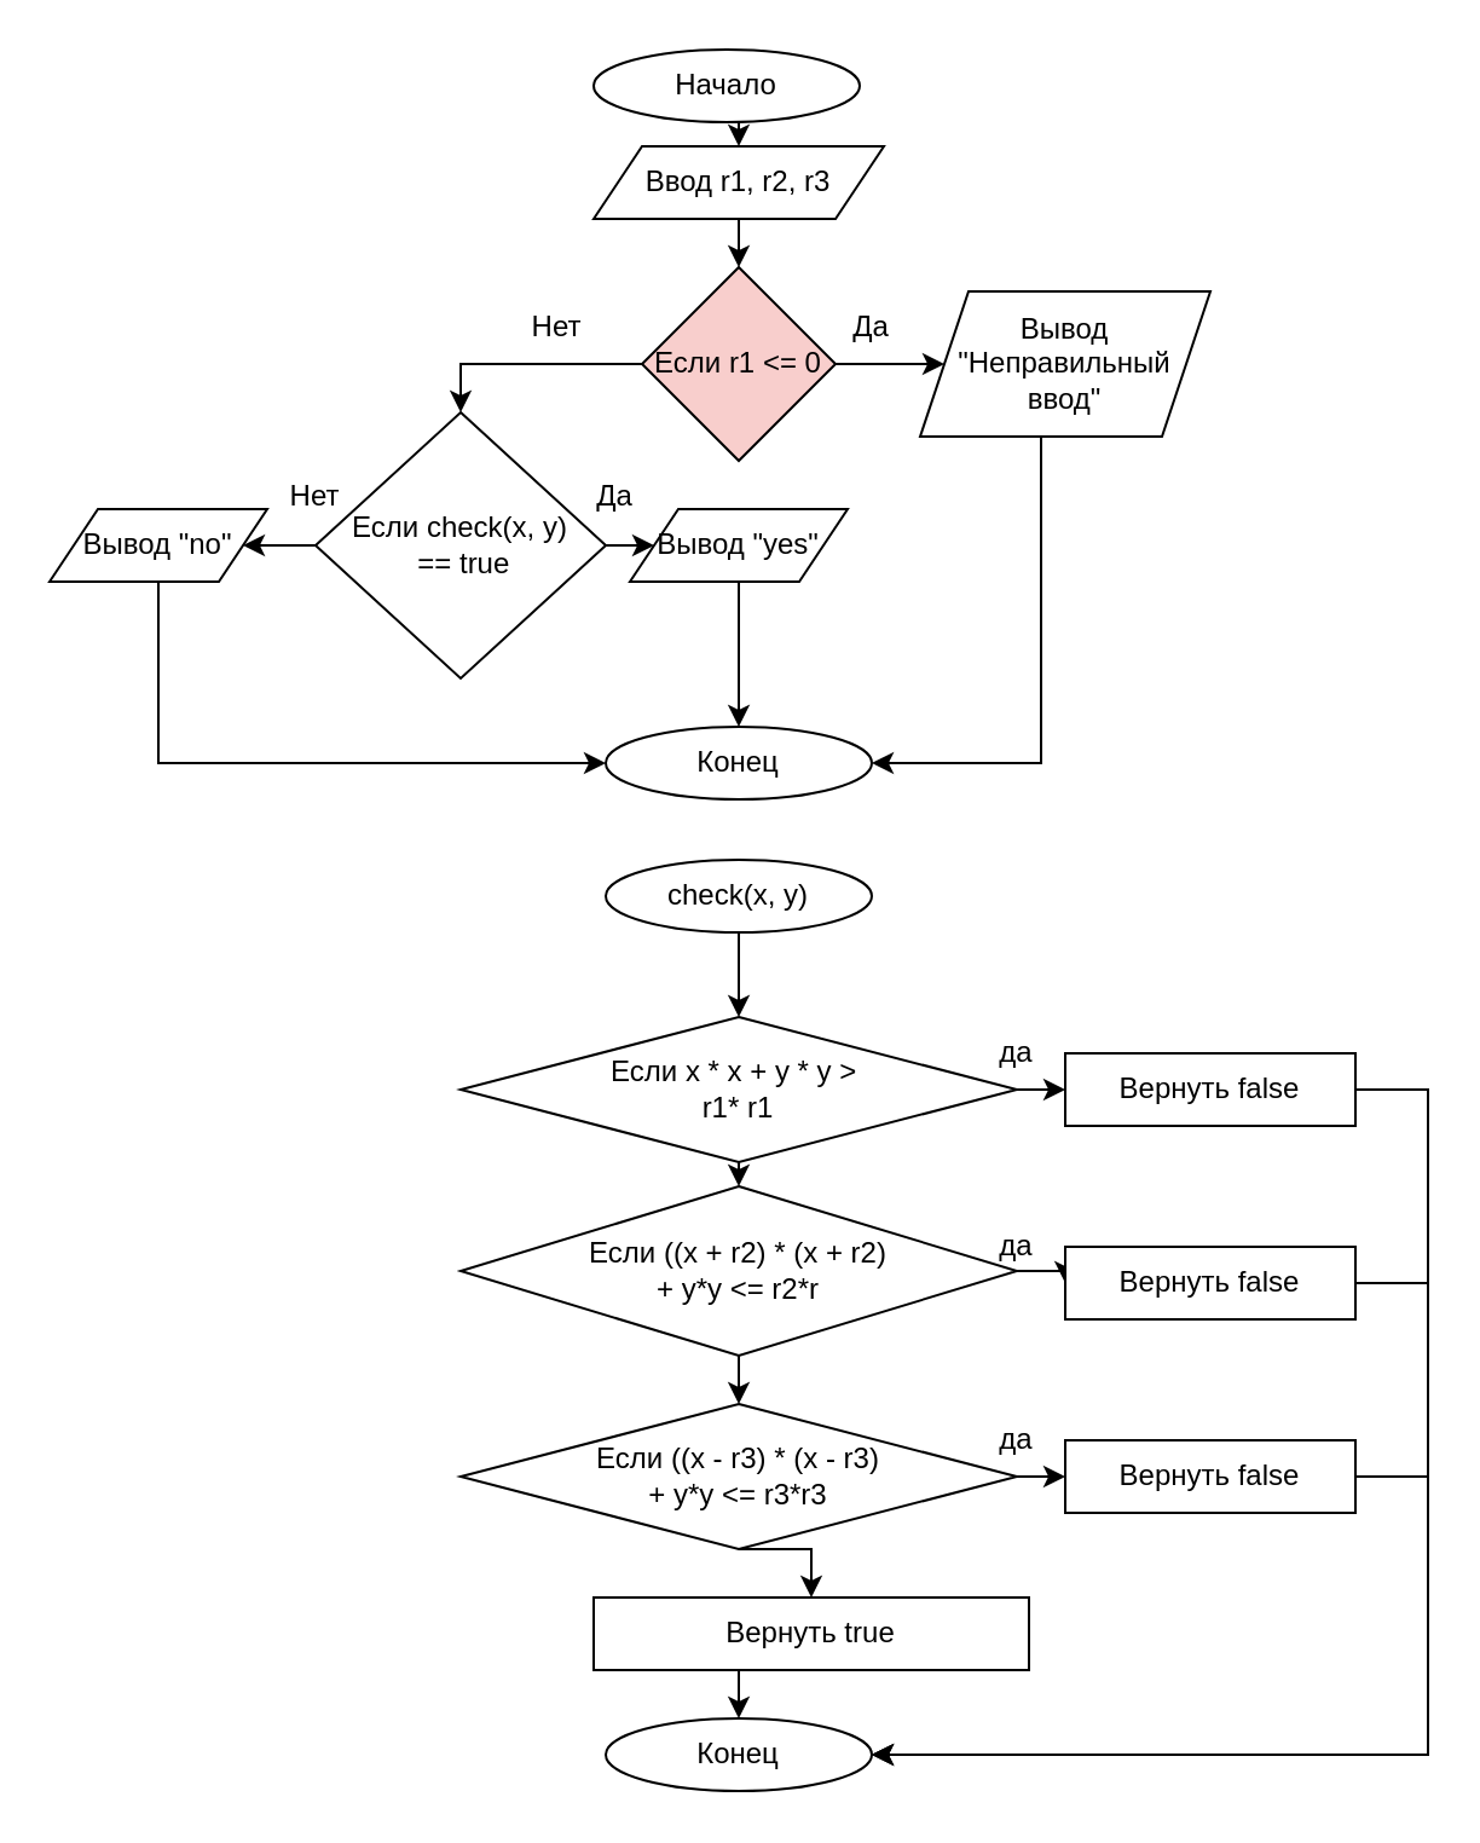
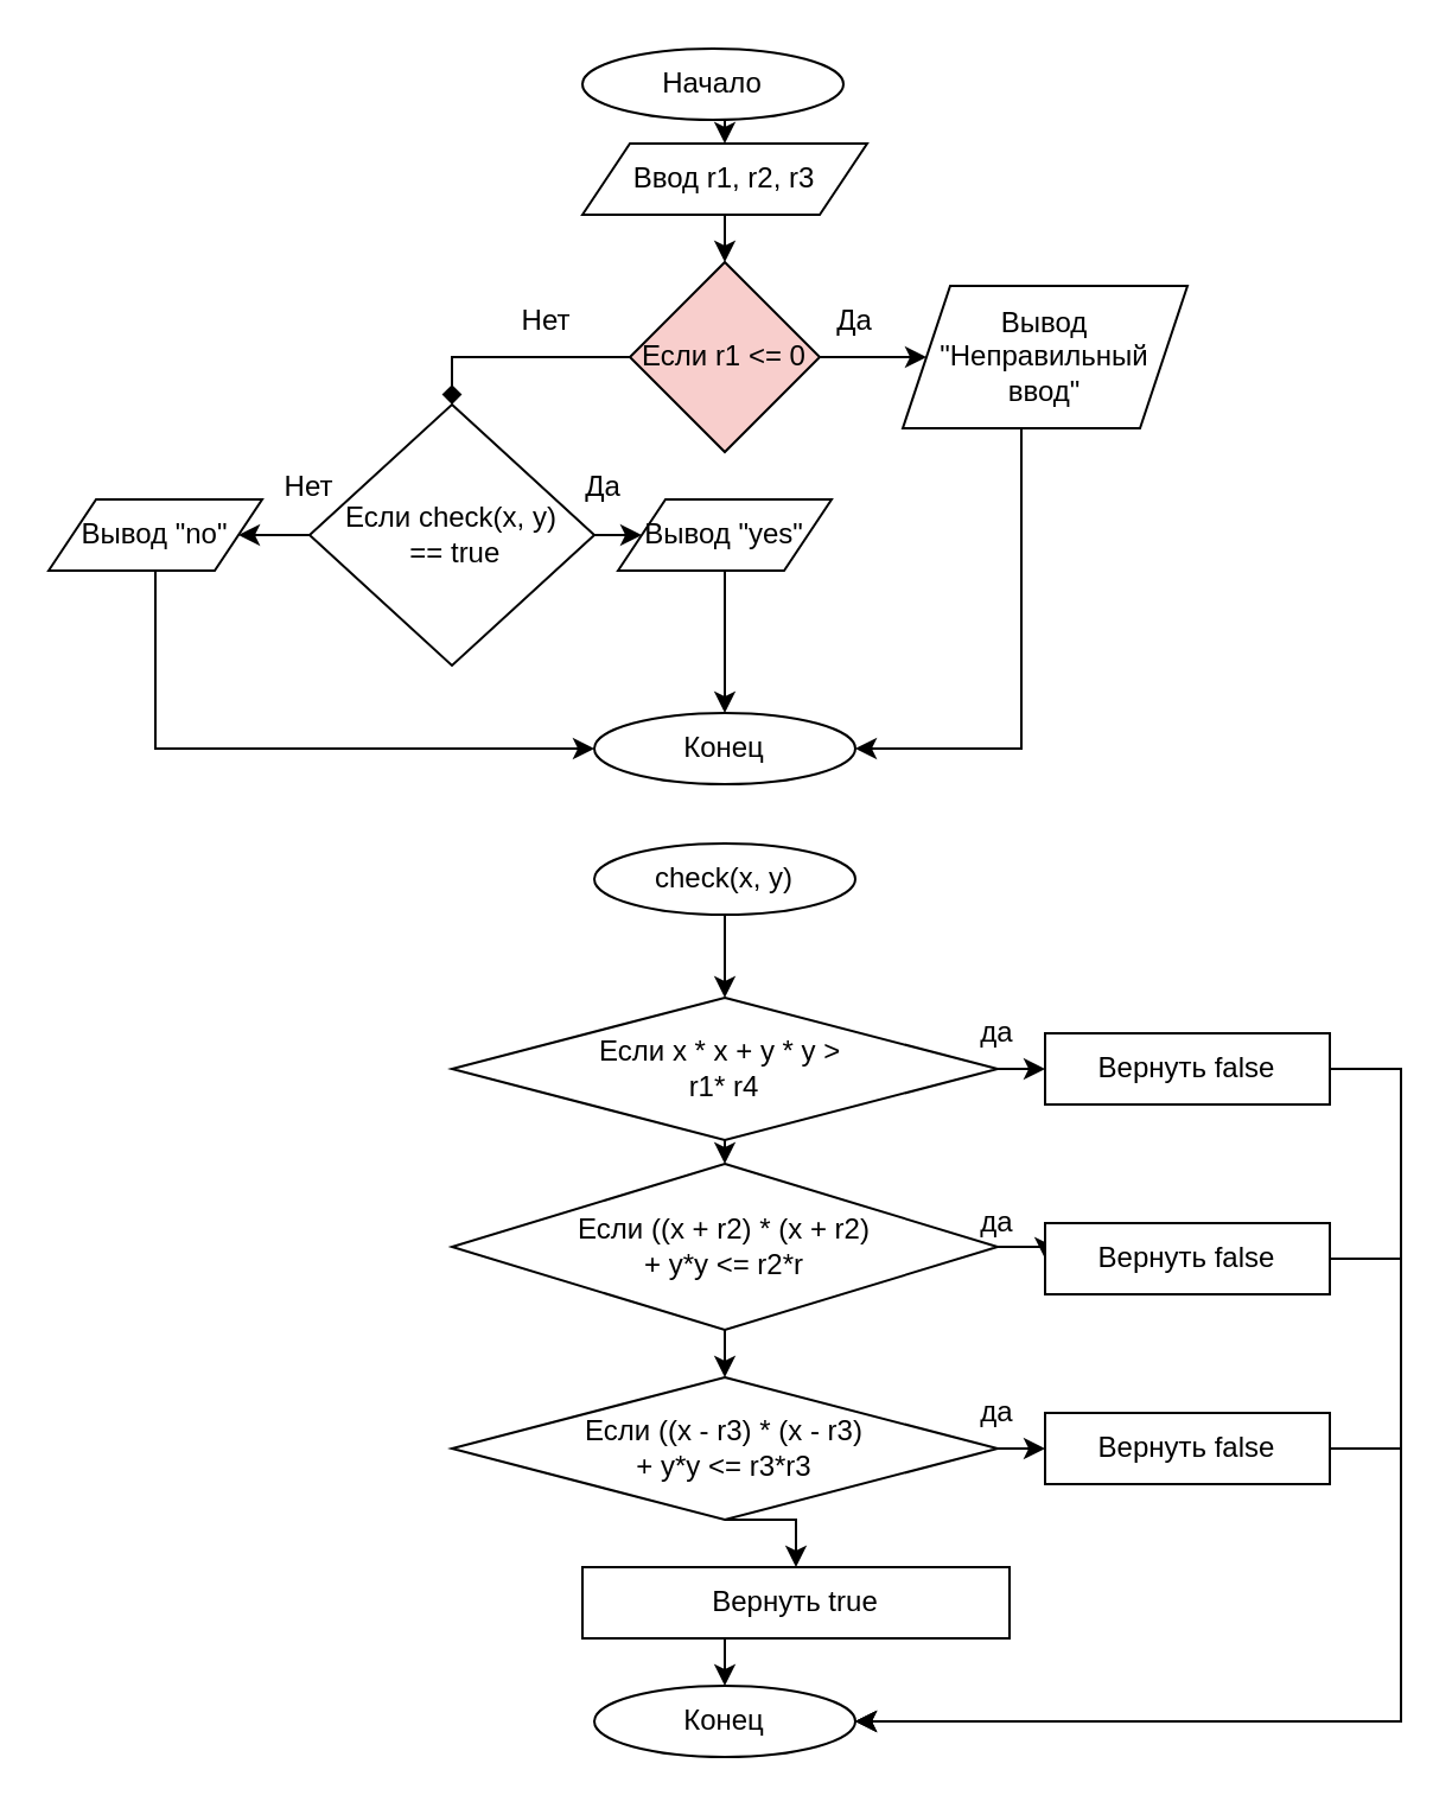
- <mxCell id="8" style="edgeStyle=orthogonalEdgeStyle;rounded=0;orthogonalLoop=1;jettySize=auto;html=1;exitX=0;exitY=0.5;exitDx=0;exitDy=0;entryX=0.5;entryY=0;entryDx=0;entryDy=0;" edge="1" parent="1" source="9" target="16"><mxGeometry relative="1" as="geometry" /></mxCell>
+ <mxCell id="8" style="edgeStyle=orthogonalEdgeStyle;rounded=0;orthogonalLoop=1;jettySize=auto;html=1;exitX=0;exitY=0.5;exitDx=0;exitDy=0;entryX=0.5;entryY=0;entryDx=0;entryDy=0;endArrow=diamond;" edge="1" parent="1" source="9" target="16"><mxGeometry relative="1" as="geometry" /></mxCell>
- <mxCell id="28" value="&lt;font style=&quot;font-size: 12px;&quot;&gt;Если&amp;nbsp;&lt;span style=&quot;&quot; lang=&quot;EN-US&quot;&gt;x * x + y * y &amp;gt;&amp;nbsp;&lt;/span&gt;&lt;/font&gt;&lt;div&gt;&lt;span style=&quot;&quot; lang=&quot;EN-US&quot;&gt;&lt;font style=&quot;font-size: 12px;&quot;&gt;r1* r1&lt;/font&gt;&lt;/span&gt;&lt;/div&gt;" style="rhombus;whiteSpace=wrap;html=1;" vertex="1" parent="1"><mxGeometry x="190" y="420" width="230" height="60" as="geometry" /></mxCell>
+ <mxCell id="28" value="&lt;font style=&quot;font-size: 12px;&quot;&gt;Если&amp;nbsp;&lt;span style=&quot;&quot; lang=&quot;EN-US&quot;&gt;x * x + y * y &amp;gt;&amp;nbsp;&lt;/span&gt;&lt;/font&gt;&lt;div&gt;&lt;span style=&quot;&quot; lang=&quot;EN-US&quot;&gt;&lt;font style=&quot;font-size: 12px;&quot;&gt;r1* r4&lt;/font&gt;&lt;/span&gt;&lt;/div&gt;" style="rhombus;whiteSpace=wrap;html=1;" vertex="1" parent="1"><mxGeometry x="190" y="420" width="230" height="60" as="geometry" /></mxCell>
